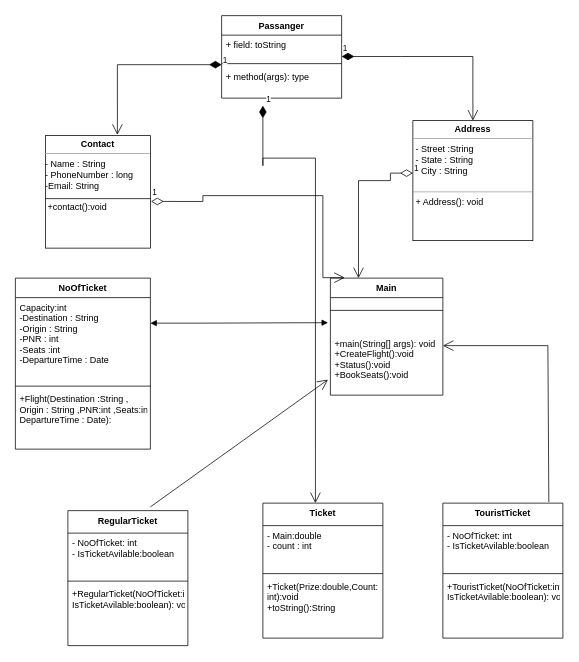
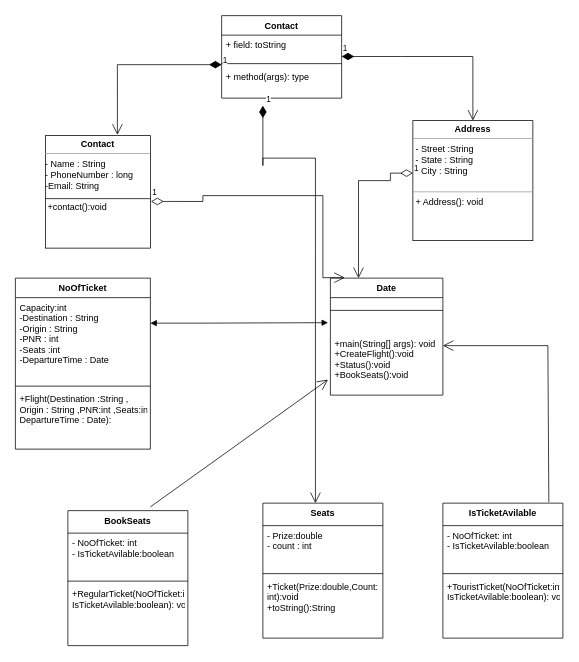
- <mxCell id="9" value="Passanger" style="swimlane;fontStyle=1;align=center;verticalAlign=top;childLayout=stackLayout;horizontal=1;startSize=26;horizontalStack=0;resizeParent=1;resizeParentMax=0;resizeLast=0;collapsible=1;marginBottom=0;" vertex="1" parent="1"><mxGeometry x="295" y="20" width="160" height="110" as="geometry" /></mxCell>
+ <mxCell id="9" value="Contact" style="swimlane;fontStyle=1;align=center;verticalAlign=top;childLayout=stackLayout;horizontal=1;startSize=26;horizontalStack=0;resizeParent=1;resizeParentMax=0;resizeLast=0;collapsible=1;marginBottom=0;" vertex="1" parent="1"><mxGeometry x="295" y="20" width="160" height="110" as="geometry" /></mxCell>
- <mxCell id="27" value="Main" style="swimlane;fontStyle=1;align=center;verticalAlign=top;childLayout=stackLayout;horizontal=1;startSize=26;horizontalStack=0;resizeParent=1;resizeParentMax=0;resizeLast=0;collapsible=1;marginBottom=0;" vertex="1" parent="1"><mxGeometry x="440" y="370" width="150" height="156" as="geometry" /></mxCell>
+ <mxCell id="27" value="Date" style="swimlane;fontStyle=1;align=center;verticalAlign=top;childLayout=stackLayout;horizontal=1;startSize=26;horizontalStack=0;resizeParent=1;resizeParentMax=0;resizeLast=0;collapsible=1;marginBottom=0;" vertex="1" parent="1"><mxGeometry x="440" y="370" width="150" height="156" as="geometry" /></mxCell>
- <mxCell id="21" value="Ticket" style="swimlane;fontStyle=1;align=center;verticalAlign=top;childLayout=stackLayout;horizontal=1;startSize=30;horizontalStack=0;resizeParent=1;resizeParentMax=0;resizeLast=0;collapsible=1;marginBottom=0;" vertex="1" parent="1"><mxGeometry x="350" y="670" width="160" height="180" as="geometry" /></mxCell>
+ <mxCell id="21" value="Seats" style="swimlane;fontStyle=1;align=center;verticalAlign=top;childLayout=stackLayout;horizontal=1;startSize=30;horizontalStack=0;resizeParent=1;resizeParentMax=0;resizeLast=0;collapsible=1;marginBottom=0;" vertex="1" parent="1"><mxGeometry x="350" y="670" width="160" height="180" as="geometry" /></mxCell>
- <mxCell id="17" value="TouristTicket&#10;" style="swimlane;fontStyle=1;align=center;verticalAlign=top;childLayout=stackLayout;horizontal=1;startSize=30;horizontalStack=0;resizeParent=1;resizeParentMax=0;resizeLast=0;collapsible=1;marginBottom=0;" vertex="1" parent="1"><mxGeometry x="590" y="670" width="160" height="180" as="geometry" /></mxCell>
+ <mxCell id="17" value="IsTicketAvilable&#10;" style="swimlane;fontStyle=1;align=center;verticalAlign=top;childLayout=stackLayout;horizontal=1;startSize=30;horizontalStack=0;resizeParent=1;resizeParentMax=0;resizeLast=0;collapsible=1;marginBottom=0;" vertex="1" parent="1"><mxGeometry x="590" y="670" width="160" height="180" as="geometry" /></mxCell>
- <mxCell id="13" value="RegularTicket" style="swimlane;fontStyle=1;align=center;verticalAlign=top;childLayout=stackLayout;horizontal=1;startSize=30;horizontalStack=0;resizeParent=1;resizeParentMax=0;resizeLast=0;collapsible=1;marginBottom=0;" vertex="1" parent="1"><mxGeometry x="90" y="680" width="160" height="180" as="geometry" /></mxCell>
+ <mxCell id="13" value="BookSeats" style="swimlane;fontStyle=1;align=center;verticalAlign=top;childLayout=stackLayout;horizontal=1;startSize=30;horizontalStack=0;resizeParent=1;resizeParentMax=0;resizeLast=0;collapsible=1;marginBottom=0;" vertex="1" parent="1"><mxGeometry x="90" y="680" width="160" height="180" as="geometry" /></mxCell>
- <mxCell id="22" value="- Main:double&#10;- count : int" style="text;strokeColor=none;fillColor=none;align=left;verticalAlign=top;spacingLeft=4;spacingRight=4;overflow=hidden;rotatable=0;points=[[0,0.5],[1,0.5]];portConstraint=eastwest;" vertex="1" parent="21"><mxGeometry y="30" width="160" height="60" as="geometry" /></mxCell>
+ <mxCell id="22" value="- Prize:double&#10;- count : int" style="text;strokeColor=none;fillColor=none;align=left;verticalAlign=top;spacingLeft=4;spacingRight=4;overflow=hidden;rotatable=0;points=[[0,0.5],[1,0.5]];portConstraint=eastwest;" vertex="1" parent="21"><mxGeometry y="30" width="160" height="60" as="geometry" /></mxCell>
